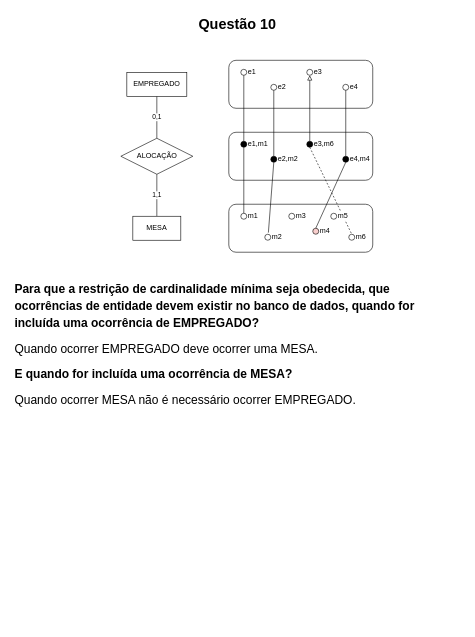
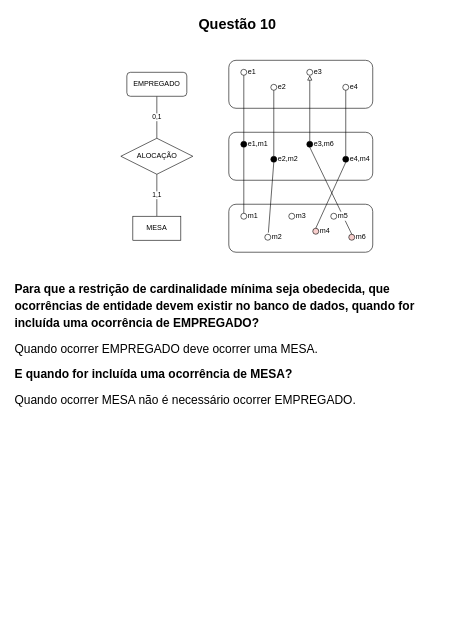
- <mxCell id="4" value="EMPREGADO" style="whiteSpace=wrap;html=1;align=center;" parent="1" vertex="1"><mxGeometry x="211" y="120" width="100" height="40" as="geometry" /></mxCell>
+ <mxCell id="4" value="EMPREGADO" style="whiteSpace=wrap;html=1;align=center;rounded=1;" parent="1" vertex="1"><mxGeometry x="211" y="120" width="100" height="40" as="geometry" /></mxCell>
- <mxCell id="32" style="edgeStyle=none;rounded=0;orthogonalLoop=1;jettySize=auto;html=1;exitX=0.5;exitY=1;exitDx=0;exitDy=0;entryX=0.5;entryY=0;entryDx=0;entryDy=0;endArrow=none;endFill=0;dashed=1;" parent="1" source="19" target="27" edge="1"><mxGeometry relative="1" as="geometry" /></mxCell>
+ <mxCell id="32" style="edgeStyle=none;rounded=0;orthogonalLoop=1;jettySize=auto;html=1;exitX=0.5;exitY=1;exitDx=0;exitDy=0;entryX=0.5;entryY=0;entryDx=0;entryDy=0;endArrow=none;endFill=0;" parent="1" source="19" target="27" edge="1"><mxGeometry relative="1" as="geometry" /></mxCell>
- <mxCell id="27" value="m6" style="ellipse;whiteSpace=wrap;html=1;aspect=fixed;labelPosition=right;verticalLabelPosition=middle;align=left;verticalAlign=middle;" parent="21" vertex="1"><mxGeometry x="200" y="50" width="10" height="10" as="geometry" /></mxCell>
+ <mxCell id="27" value="m6" style="ellipse;whiteSpace=wrap;html=1;aspect=fixed;labelPosition=right;verticalLabelPosition=middle;align=left;verticalAlign=middle;fillColor=#f8cecc;" parent="21" vertex="1"><mxGeometry x="200" y="50" width="10" height="10" as="geometry" /></mxCell>
